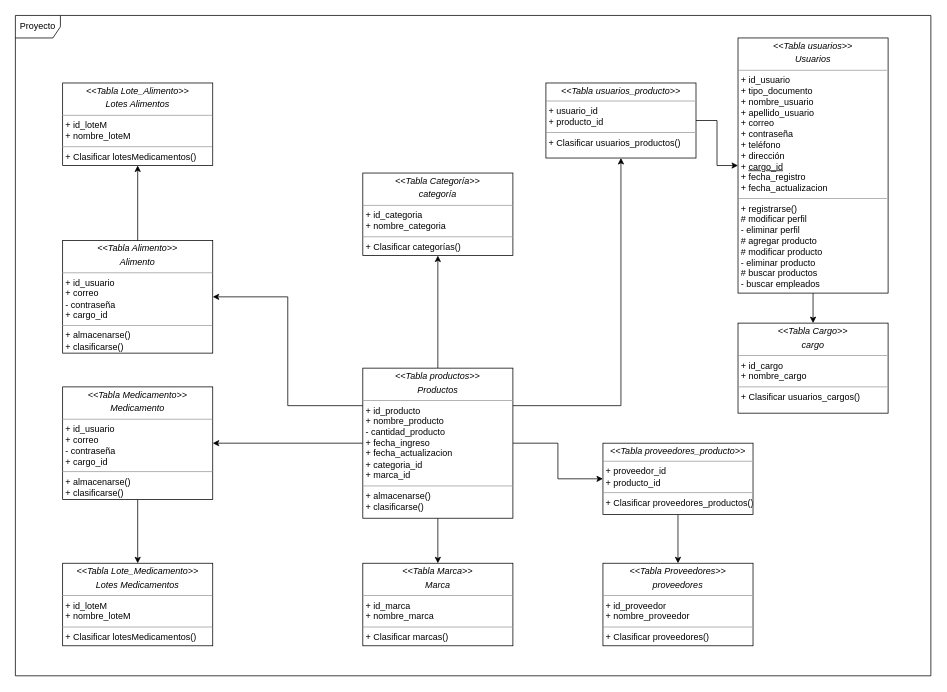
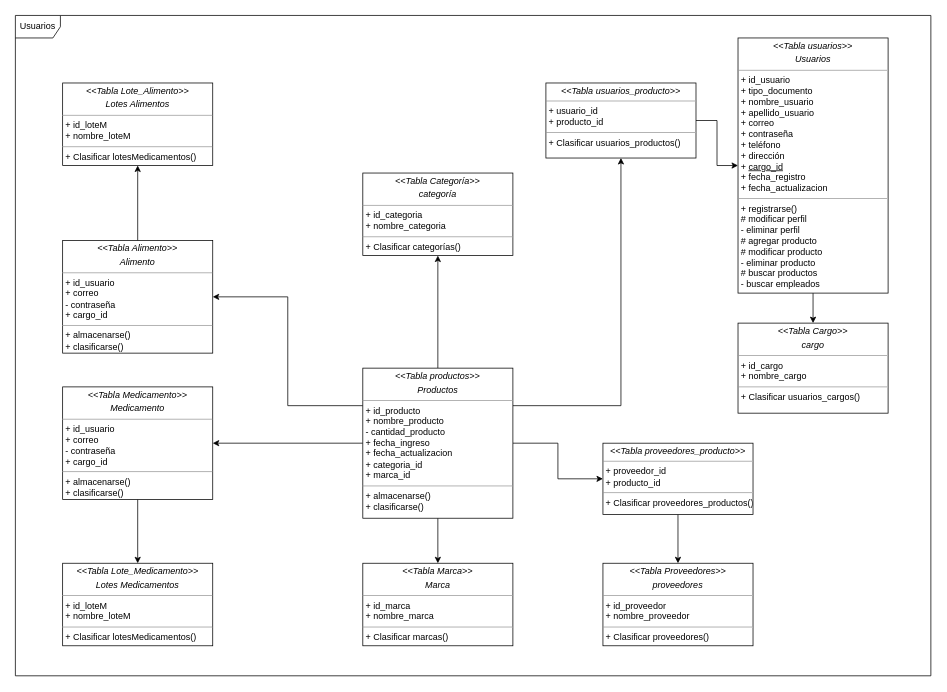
- <mxCell id="14" value="Proyecto" style="shape=umlFrame;whiteSpace=wrap;html=1;" vertex="1" parent="1"><mxGeometry x="20" y="20" width="1220" height="880" as="geometry" /></mxCell>
+ <mxCell id="14" value="Usuarios" style="shape=umlFrame;whiteSpace=wrap;html=1;" vertex="1" parent="1"><mxGeometry x="20" y="20" width="1220" height="880" as="geometry" /></mxCell>
